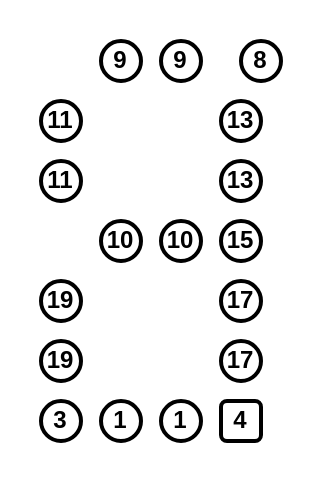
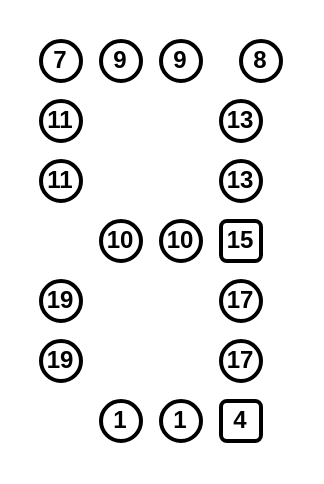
+ <mxCell id="2" value="7" style="ellipse;whiteSpace=wrap;html=1;aspect=fixed;strokeWidth=2;fontStyle=1;fontSize=12;" parent="1" vertex="1"><mxGeometry x="20" y="20" width="20" height="20" as="geometry" /></mxCell>
- <mxCell id="7" value="15" style="ellipse;whiteSpace=wrap;html=1;aspect=fixed;strokeWidth=2;fontStyle=1;fontSize=12;" parent="1" vertex="1"><mxGeometry x="110" y="110" width="20" height="20" as="geometry" /></mxCell>
+ <mxCell id="7" value="15" style="whiteSpace=wrap;html=1;aspect=fixed;strokeWidth=2;fontStyle=1;fontSize=12;rounded=1;" parent="1" vertex="1"><mxGeometry x="110" y="110" width="20" height="20" as="geometry" /></mxCell>
- <mxCell id="11" value="3" style="ellipse;whiteSpace=wrap;html=1;aspect=fixed;strokeWidth=2;fontStyle=1;fontSize=12;" parent="1" vertex="1"><mxGeometry x="20" y="200" width="20" height="20" as="geometry" /></mxCell>
